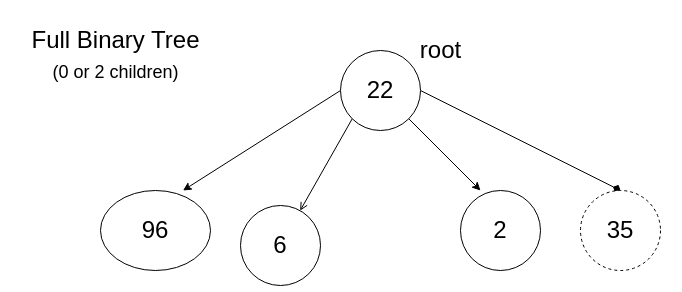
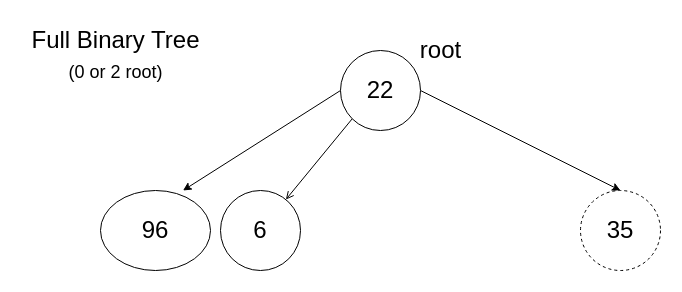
- <mxCell id="13" value="&lt;font style=&quot;font-size: 18px;&quot;&gt;(0 or 2 children)&lt;/font&gt;" style="text;html=1;align=center;verticalAlign=middle;resizable=0;points=[];autosize=1;strokeColor=none;fillColor=none;fontSize=24;" parent="1" vertex="1"><mxGeometry x="40" y="50" width="150" height="40" as="geometry" /></mxCell>
+ <mxCell id="13" value="&lt;font style=&quot;font-size: 18px;&quot;&gt;(0 or 2 root)&lt;/font&gt;" style="text;html=1;align=center;verticalAlign=middle;resizable=0;points=[];autosize=1;strokeColor=none;fillColor=none;fontSize=24;" parent="1" vertex="1"><mxGeometry x="40" y="50" width="150" height="40" as="geometry" /></mxCell>
- <mxCell id="4" style="edgeStyle=none;html=1;exitX=1;exitY=1;exitDx=0;exitDy=0;entryX=0.25;entryY=0;entryDx=0;entryDy=0;entryPerimeter=0;fontSize=24;" parent="1" source="6" target="9" edge="1"><mxGeometry relative="1" as="geometry" /></mxCell>
- <mxCell id="5" style="edgeStyle=none;html=1;exitX=1;exitY=0.5;exitDx=0;exitDy=0;entryX=0.5;entryY=0;entryDx=0;entryDy=0;fontSize=24;endArrow=diamond;" parent="1" source="6" target="10" edge="1"><mxGeometry relative="1" as="geometry" /></mxCell>
+ <mxCell id="5" style="edgeStyle=none;html=1;exitX=1;exitY=0.5;exitDx=0;exitDy=0;entryX=0.5;entryY=0;entryDx=0;entryDy=0;fontSize=24;" parent="1" source="6" target="10" edge="1"><mxGeometry relative="1" as="geometry" /></mxCell>
- <mxCell id="9" value="&lt;font style=&quot;font-size: 24px;&quot;&gt;2&lt;/font&gt;" style="ellipse;whiteSpace=wrap;html=1;aspect=fixed;" parent="1" vertex="1"><mxGeometry x="460" y="190" width="80" height="80" as="geometry" /></mxCell>
- <mxCell id="8" value="&lt;span style=&quot;font-size: 24px;&quot;&gt;6&lt;/span&gt;" style="ellipse;whiteSpace=wrap;html=1;aspect=fixed;" parent="1" vertex="1"><mxGeometry x="240" y="205" width="80" height="80" as="geometry" /></mxCell>
+ <mxCell id="8" value="&lt;span style=&quot;font-size: 24px;&quot;&gt;6&lt;/span&gt;" style="ellipse;whiteSpace=wrap;html=1;aspect=fixed;" parent="1" vertex="1"><mxGeometry x="220" y="190" width="80" height="80" as="geometry" /></mxCell>
